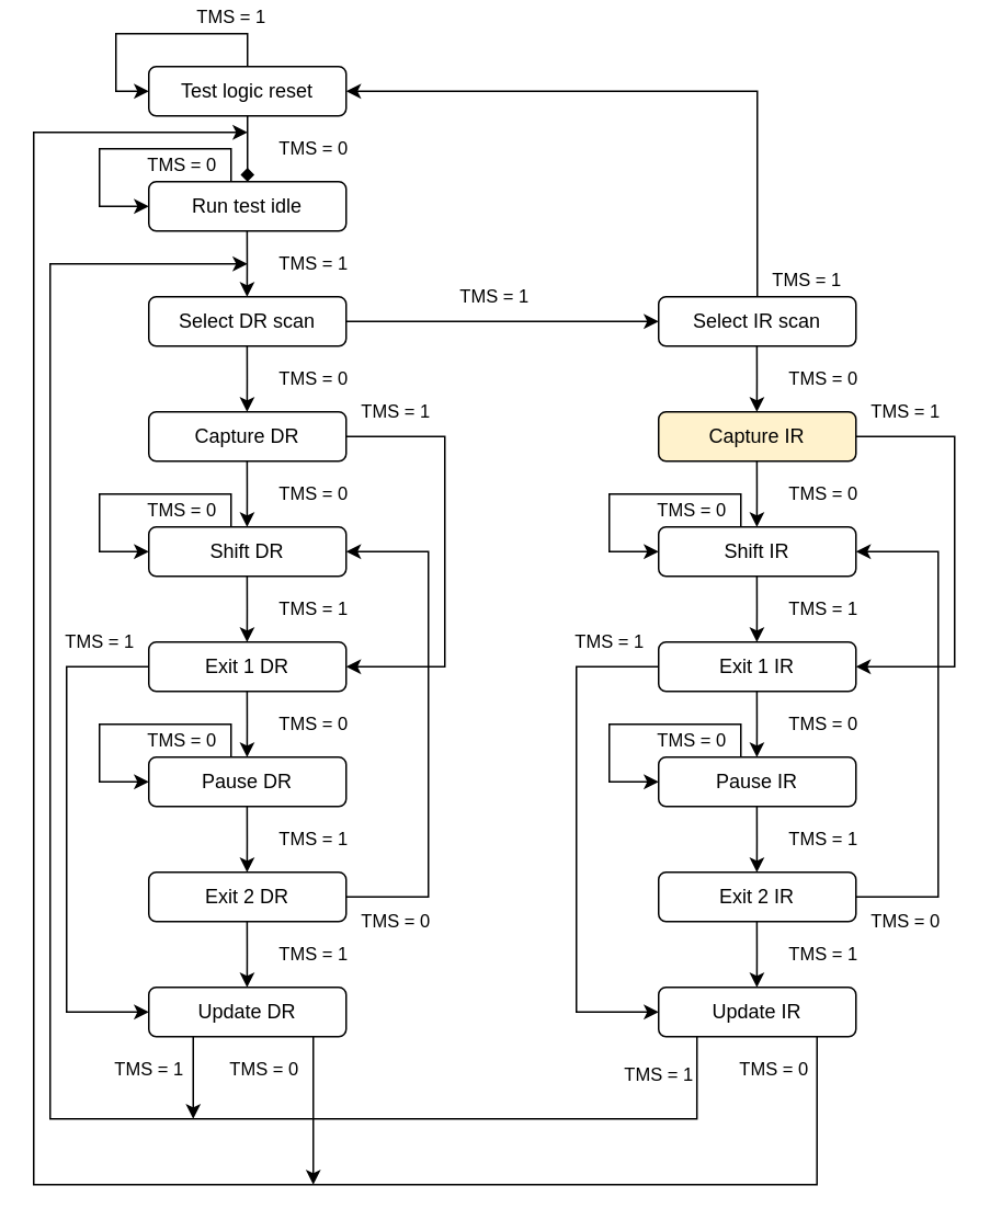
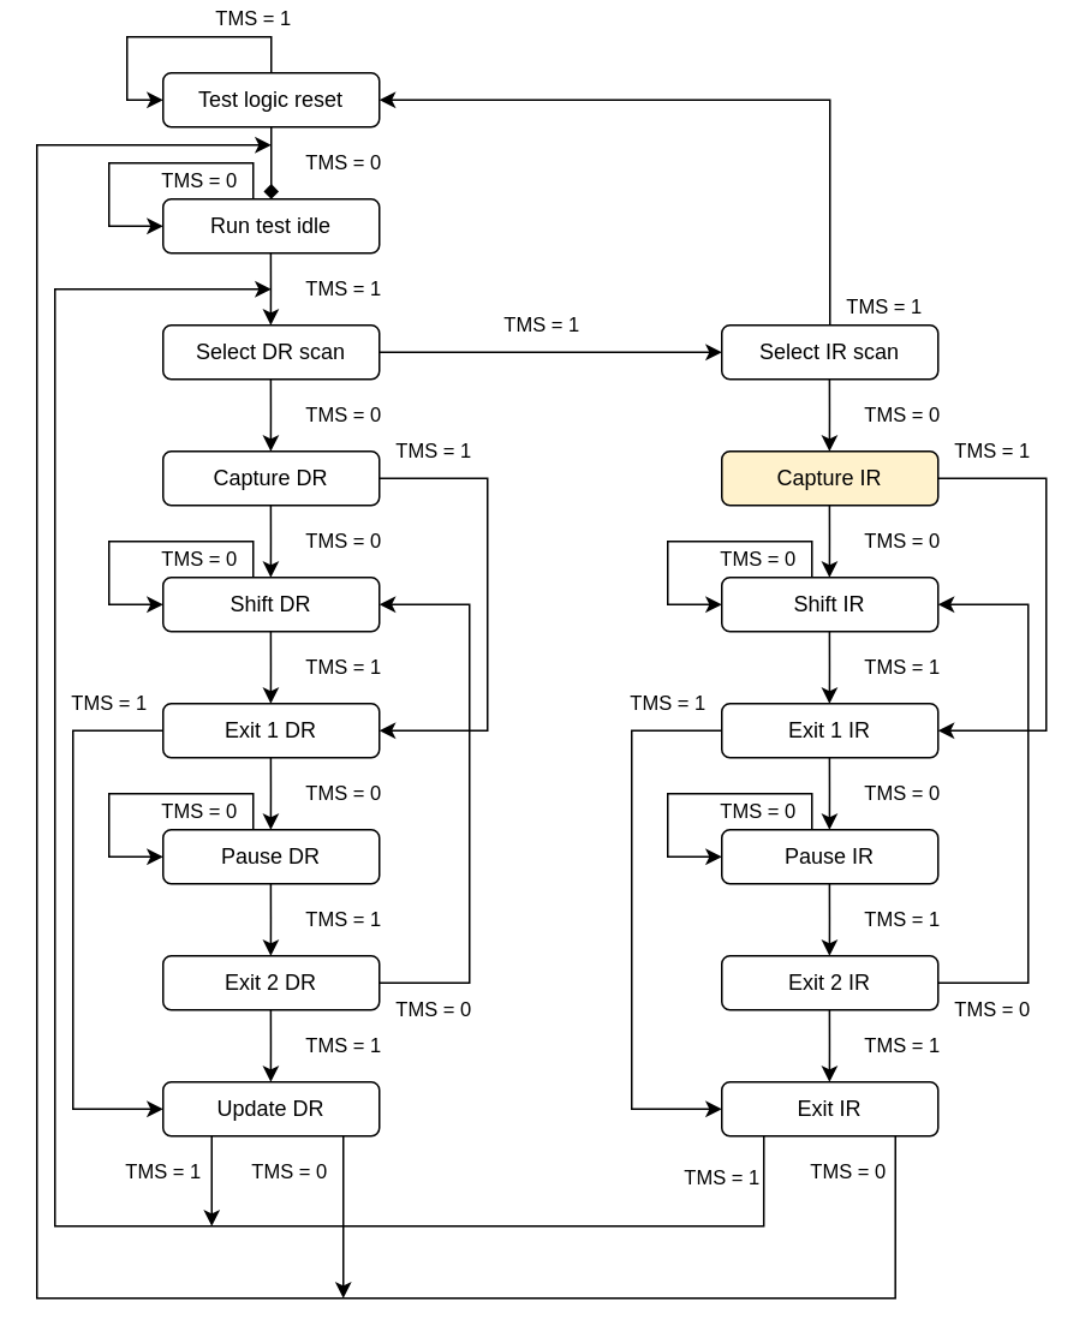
- <mxCell id="25" value="Update IR" style="rounded=1;whiteSpace=wrap;html=1;" vertex="1" parent="1"><mxGeometry x="400" y="600" width="120" height="30" as="geometry" /></mxCell>
+ <mxCell id="25" value="Exit IR" style="rounded=1;whiteSpace=wrap;html=1;" vertex="1" parent="1"><mxGeometry x="400" y="600" width="120" height="30" as="geometry" /></mxCell>
